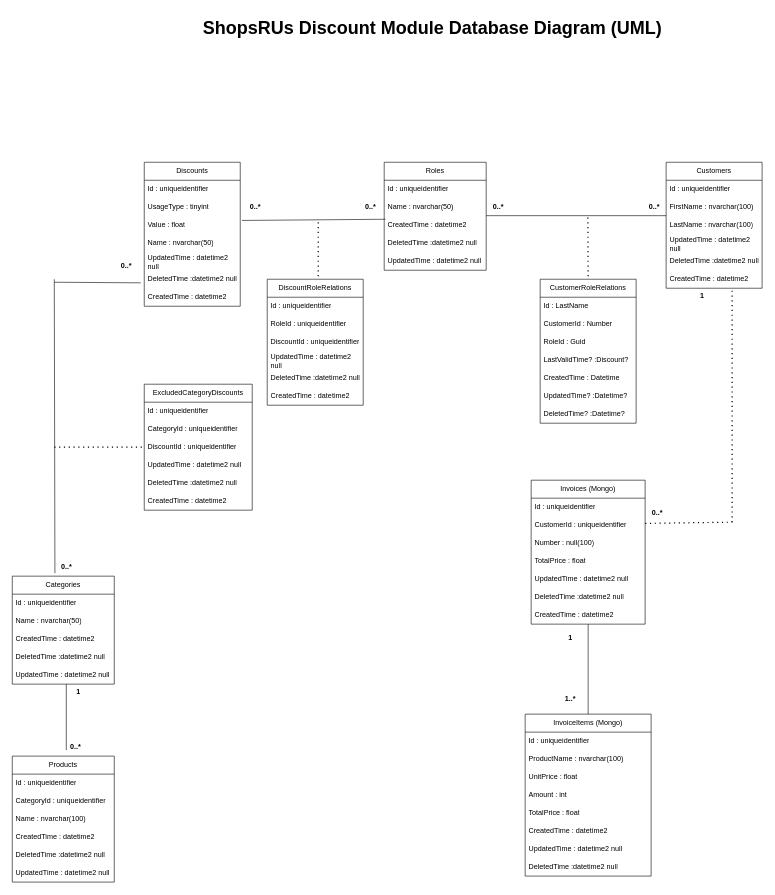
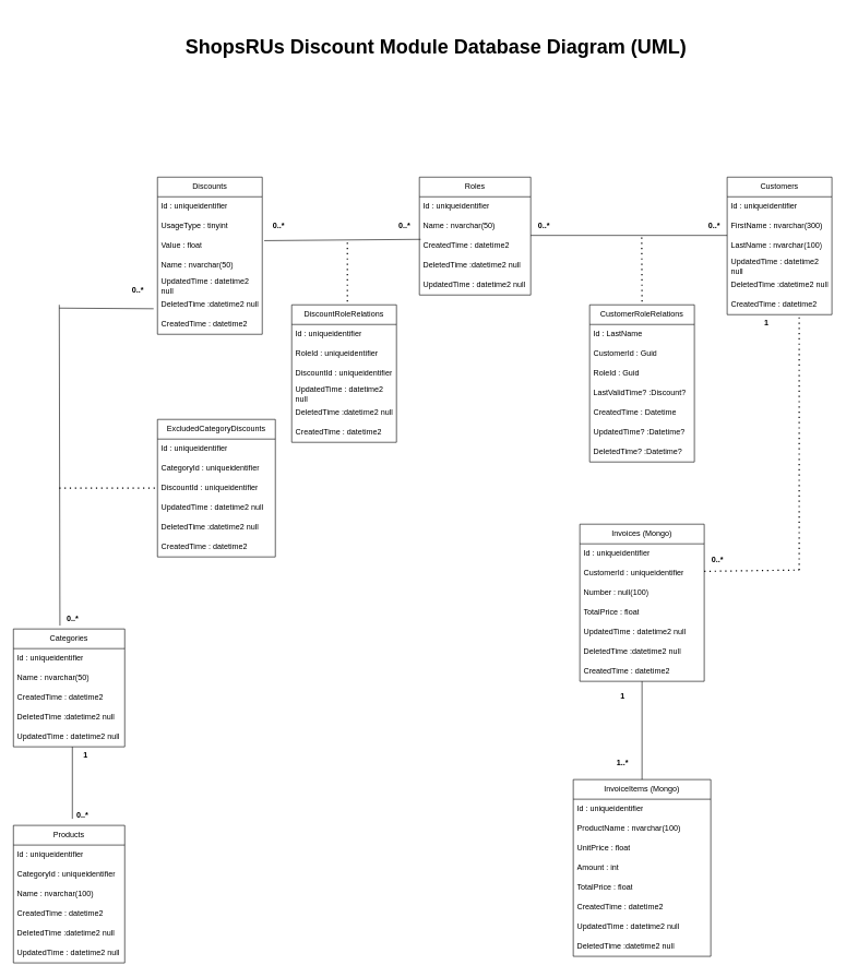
- <mxCell id="96" value="&lt;b&gt;&lt;font style=&quot;font-size: 30px;&quot;&gt;ShopsRUs Discount Module Database Diagram (UML)&lt;/font&gt;&lt;/b&gt;" style="text;html=1;align=center;verticalAlign=middle;resizable=0;points=[];autosize=1;strokeColor=none;fillColor=none;" parent="1" vertex="1"><mxGeometry x="325" y="20" width="790" height="50" as="geometry" /></mxCell>
+ <mxCell id="96" value="&lt;b&gt;&lt;font style=&quot;font-size: 30px;&quot;&gt;ShopsRUs Discount Module Database Diagram (UML)&lt;/font&gt;&lt;/b&gt;" style="text;html=1;align=center;verticalAlign=middle;resizable=0;points=[];autosize=1;strokeColor=none;fillColor=none;" parent="1" vertex="1"><mxGeometry x="270" y="45" width="790" height="50" as="geometry" /></mxCell>
- <mxCell id="18" value="FirstName : nvarchar(100)" style="text;strokeColor=none;fillColor=none;align=left;verticalAlign=middle;spacingLeft=4;spacingRight=4;overflow=hidden;points=[[0,0.5],[1,0.5]];portConstraint=eastwest;rotatable=0;whiteSpace=wrap;html=1;" parent="16" vertex="1"><mxGeometry y="60" width="160" height="30" as="geometry" /></mxCell>
+ <mxCell id="18" value="FirstName : nvarchar(300)" style="text;strokeColor=none;fillColor=none;align=left;verticalAlign=middle;spacingLeft=4;spacingRight=4;overflow=hidden;points=[[0,0.5],[1,0.5]];portConstraint=eastwest;rotatable=0;whiteSpace=wrap;html=1;" parent="16" vertex="1"><mxGeometry y="60" width="160" height="30" as="geometry" /></mxCell>
- <mxCell id="10" value="CustomerId : Number" style="text;strokeColor=none;fillColor=none;align=left;verticalAlign=middle;spacingLeft=4;spacingRight=4;overflow=hidden;points=[[0,0.5],[1,0.5]];portConstraint=eastwest;rotatable=0;whiteSpace=wrap;html=1;" parent="8" vertex="1"><mxGeometry y="60" width="160" height="30" as="geometry" /></mxCell>
+ <mxCell id="10" value="CustomerId : Guid" style="text;strokeColor=none;fillColor=none;align=left;verticalAlign=middle;spacingLeft=4;spacingRight=4;overflow=hidden;points=[[0,0.5],[1,0.5]];portConstraint=eastwest;rotatable=0;whiteSpace=wrap;html=1;" parent="8" vertex="1"><mxGeometry y="60" width="160" height="30" as="geometry" /></mxCell>
